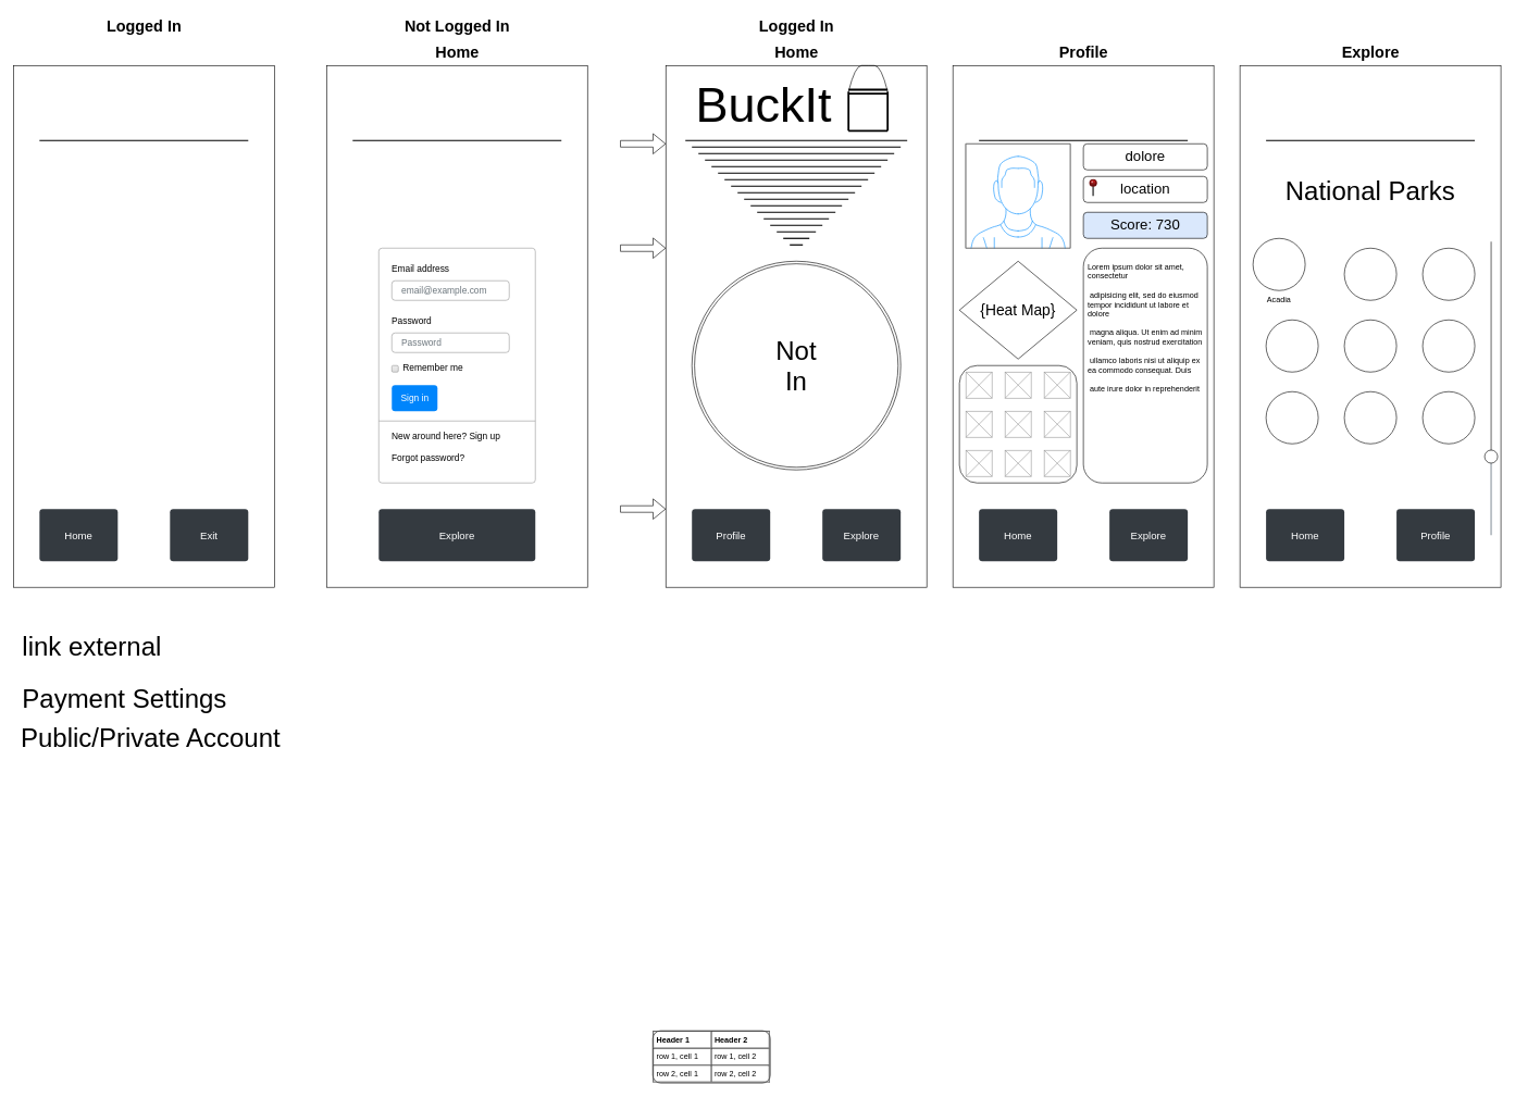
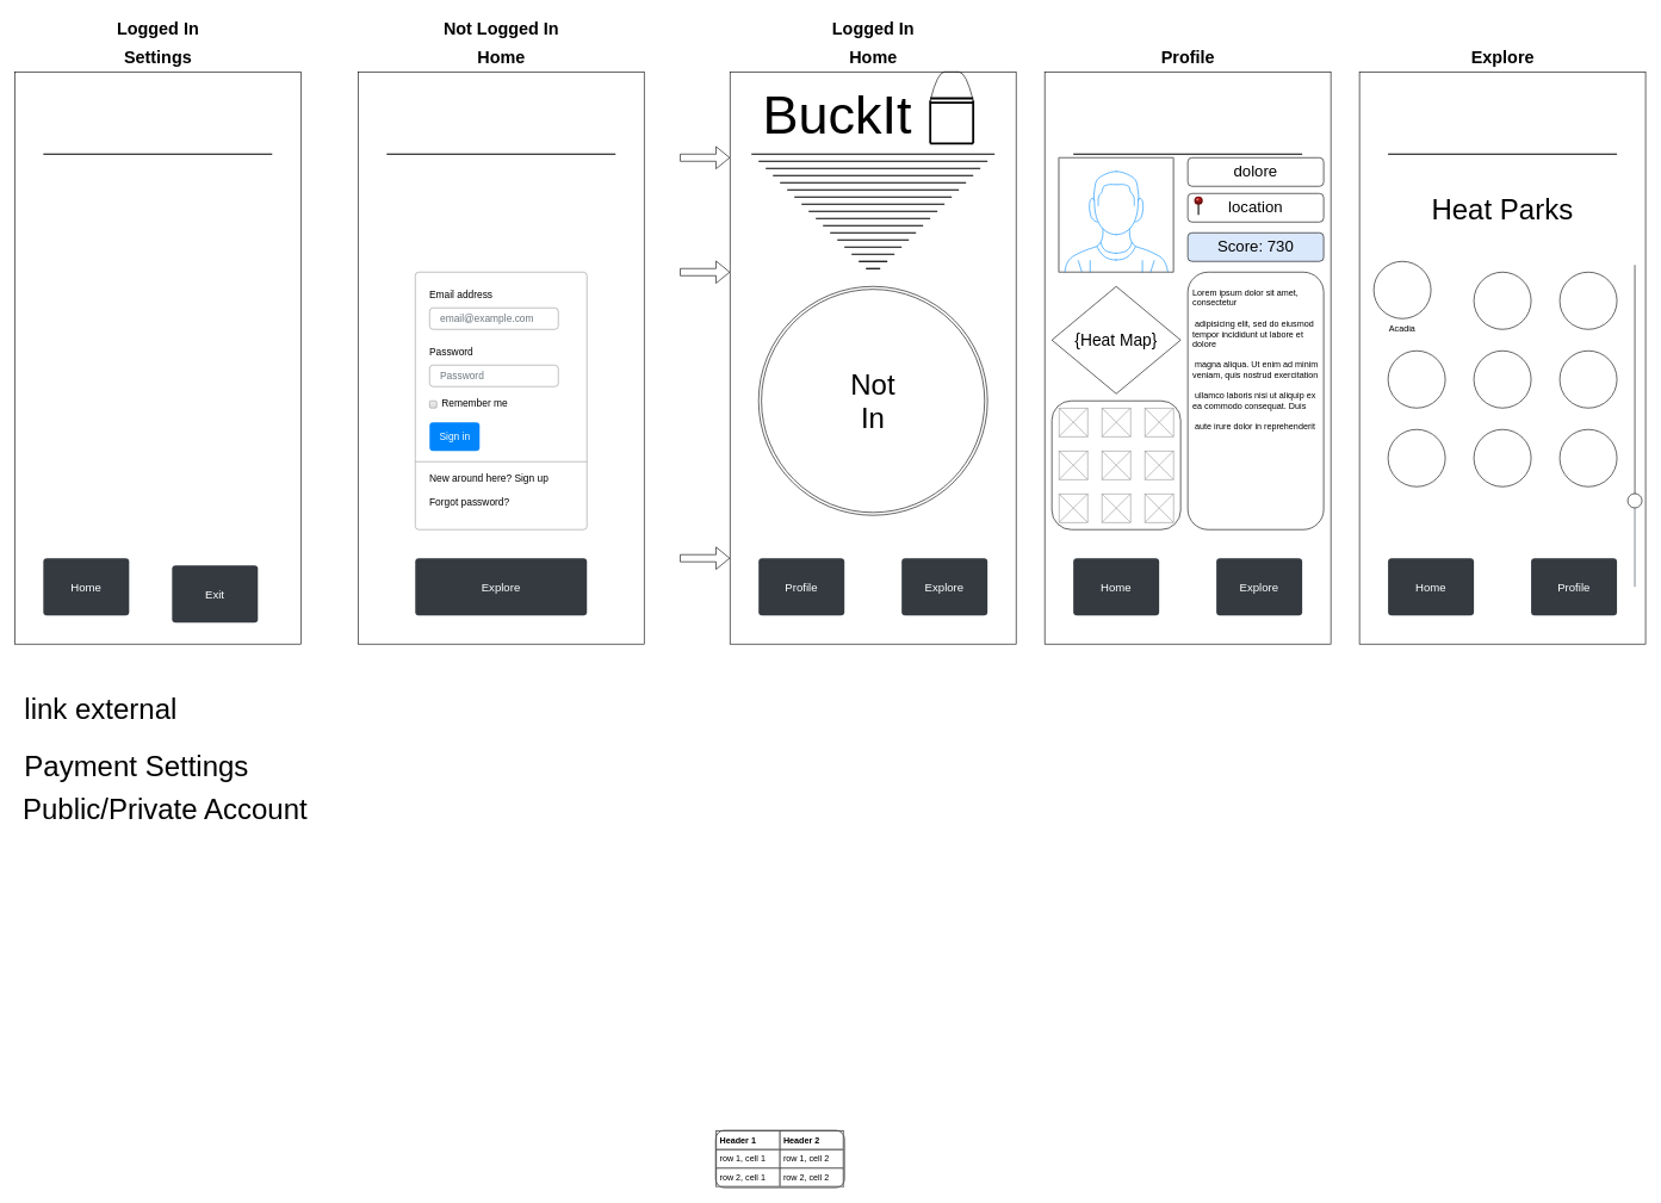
+ <mxCell id="32" value="Settings" style="text;strokeColor=none;fillColor=none;html=1;fontSize=24;fontStyle=1;verticalAlign=middle;align=center;" parent="1" vertex="1"><mxGeometry x="140" y="60" width="160" height="40" as="geometry" /></mxCell>
- <mxCell id="89" value="&lt;font style=&quot;font-size: 40px;&quot;&gt;National Parks&lt;/font&gt;" style="text;html=1;strokeColor=none;fillColor=none;align=center;verticalAlign=middle;whiteSpace=wrap;rounded=0;" vertex="1" parent="1"><mxGeometry x="1950" y="250" width="300" height="82.5" as="geometry" /></mxCell>
+ <mxCell id="89" value="&lt;font style=&quot;font-size: 40px;&quot;&gt;Heat Parks&lt;/font&gt;" style="text;html=1;strokeColor=none;fillColor=none;align=center;verticalAlign=middle;whiteSpace=wrap;rounded=0;" vertex="1" parent="1"><mxGeometry x="1950" y="250" width="300" height="82.5" as="geometry" /></mxCell>
- <mxCell id="30" value="Exit" style="html=1;shadow=0;dashed=0;shape=mxgraph.bootstrap.rrect;rSize=5;strokeColor=none;strokeWidth=1;fillColor=#343A40;fontColor=#ffffff;whiteSpace=wrap;align=center;verticalAlign=middle;spacingLeft=0;fontStyle=0;fontSize=16;spacing=5;" parent="1" vertex="1"><mxGeometry x="260" y="780" width="120" height="80" as="geometry" /></mxCell>
+ <mxCell id="30" value="Exit" style="html=1;shadow=0;dashed=0;shape=mxgraph.bootstrap.rrect;rSize=5;strokeColor=none;strokeWidth=1;fillColor=#343A40;fontColor=#ffffff;whiteSpace=wrap;align=center;verticalAlign=middle;spacingLeft=0;fontStyle=0;fontSize=16;spacing=5;" parent="1" vertex="1"><mxGeometry x="240" y="790" width="120" height="80" as="geometry" /></mxCell>
